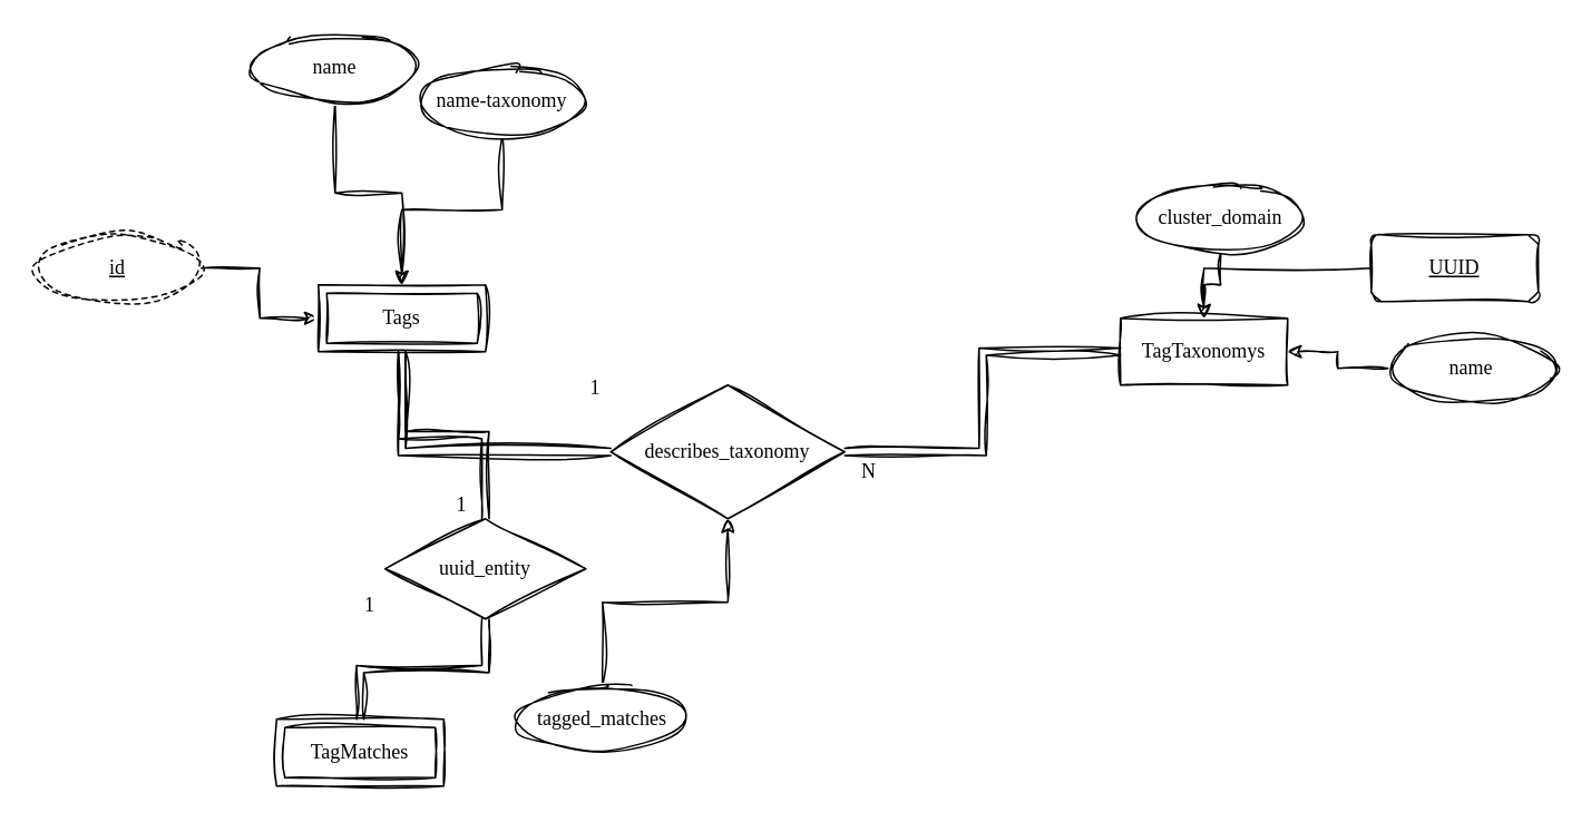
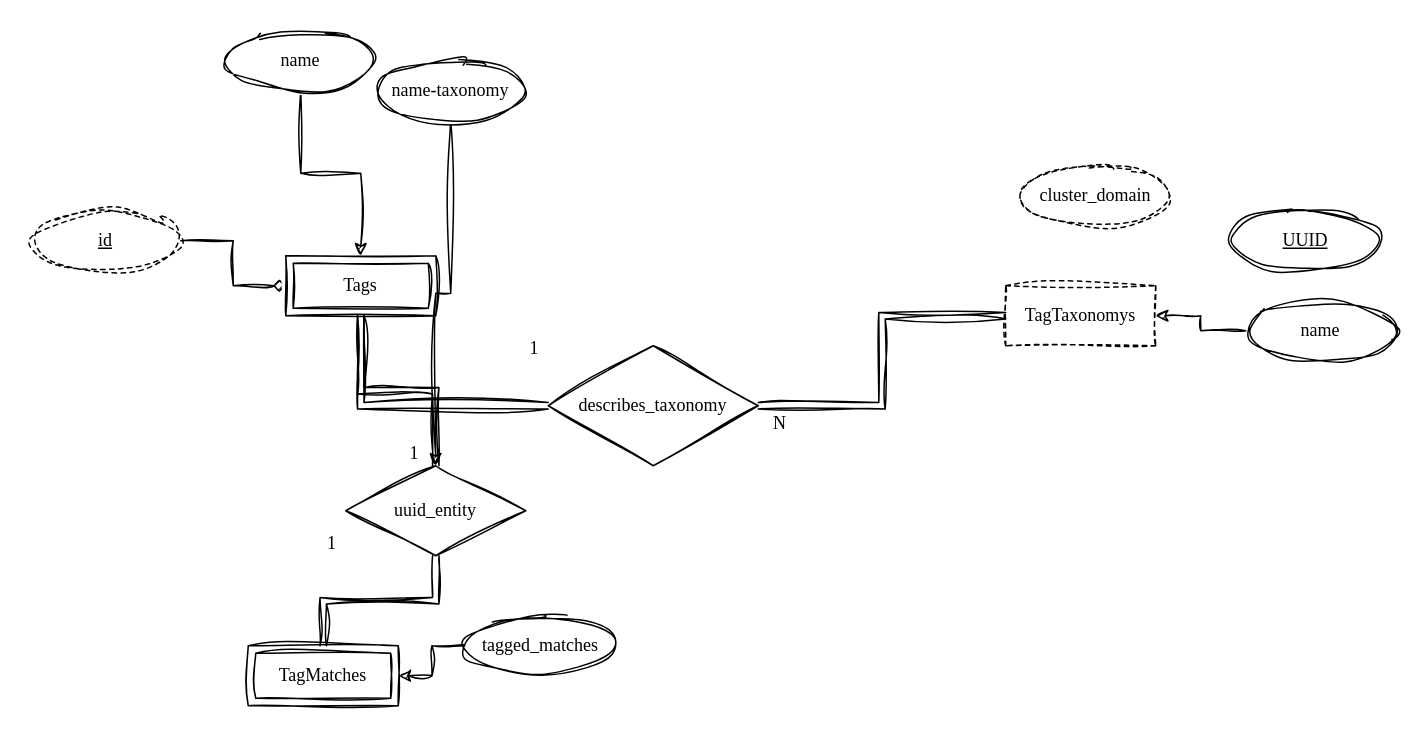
- <mxCell id="15" style="edgeStyle=orthogonalEdgeStyle;rounded=0;sketch=1;hachureGap=4;jiggle=2;curveFitting=1;orthogonalLoop=1;jettySize=auto;html=1;fontFamily=Architects Daughter;fontSource=https%3A%2F%2Ffonts.googleapis.com%2Fcss%3Ffamily%3DArchitects%2BDaughter;" edge="1" parent="1" source="16" target="17"><mxGeometry relative="1" as="geometry"><mxPoint x="400.048" y="150" as="targetPoint" /></mxGeometry></mxCell>
+ <mxCell id="15" style="edgeStyle=orthogonalEdgeStyle;rounded=0;sketch=1;hachureGap=4;jiggle=2;curveFitting=1;orthogonalLoop=1;jettySize=auto;html=1;fontFamily=Architects Daughter;fontSource=https%3A%2F%2Ffonts.googleapis.com%2Fcss%3Ffamily%3DArchitects%2BDaughter;" edge="1" parent="1" source="16" target="19"><mxGeometry relative="1" as="geometry"><mxPoint x="400.048" y="150" as="targetPoint" /></mxGeometry></mxCell>
- <mxCell id="8" value="cluster_domain" style="ellipse;whiteSpace=wrap;html=1;align=center;sketch=1;hachureGap=4;jiggle=2;curveFitting=1;fontFamily=Architects Daughter;fontSource=https%3A%2F%2Ffonts.googleapis.com%2Fcss%3Ffamily%3DArchitects%2BDaughter;" vertex="1" parent="1"><mxGeometry x="680" y="110" width="100" height="40" as="geometry" /></mxCell>
+ <mxCell id="8" value="cluster_domain" style="ellipse;whiteSpace=wrap;html=1;align=center;sketch=1;hachureGap=4;jiggle=2;curveFitting=1;fontFamily=Architects Daughter;fontSource=https%3A%2F%2Ffonts.googleapis.com%2Fcss%3Ffamily%3DArchitects%2BDaughter;dashed=1;" vertex="1" parent="1"><mxGeometry x="680" y="110" width="100" height="40" as="geometry" /></mxCell>
- <mxCell id="3" style="edgeStyle=orthogonalEdgeStyle;rounded=0;sketch=1;hachureGap=4;jiggle=2;curveFitting=1;orthogonalLoop=1;jettySize=auto;html=1;fontFamily=Architects Daughter;fontSource=https%3A%2F%2Ffonts.googleapis.com%2Fcss%3Ffamily%3DArchitects%2BDaughter;" edge="1" parent="1" source="4" target="2"><mxGeometry relative="1" as="geometry" /></mxCell>
- <mxCell id="4" value="UUID" style="whiteSpace=wrap;html=1;align=center;fontStyle=4;sketch=1;hachureGap=4;jiggle=2;curveFitting=1;fontFamily=Architects Daughter;fontSource=https%3A%2F%2Ffonts.googleapis.com%2Fcss%3Ffamily%3DArchitects%2BDaughter;rounded=1;" vertex="1" parent="1"><mxGeometry x="820" y="140" width="100" height="40" as="geometry" /></mxCell>
+ <mxCell id="4" value="UUID" style="ellipse;whiteSpace=wrap;html=1;align=center;fontStyle=4;sketch=1;hachureGap=4;jiggle=2;curveFitting=1;fontFamily=Architects Daughter;fontSource=https%3A%2F%2Ffonts.googleapis.com%2Fcss%3Ffamily%3DArchitects%2BDaughter;" vertex="1" parent="1"><mxGeometry x="820" y="140" width="100" height="40" as="geometry" /></mxCell>
- <mxCell id="7" style="edgeStyle=orthogonalEdgeStyle;rounded=0;sketch=1;hachureGap=4;jiggle=2;curveFitting=1;orthogonalLoop=1;jettySize=auto;html=1;fontFamily=Architects Daughter;fontSource=https%3A%2F%2Ffonts.googleapis.com%2Fcss%3Ffamily%3DArchitects%2BDaughter;" edge="1" parent="1" source="8" target="2"><mxGeometry relative="1" as="geometry" /></mxCell>
- <mxCell id="13" style="edgeStyle=orthogonalEdgeStyle;rounded=0;sketch=1;hachureGap=4;jiggle=2;curveFitting=1;orthogonalLoop=1;jettySize=auto;html=1;fontFamily=Architects Daughter;fontSource=https%3A%2F%2Ffonts.googleapis.com%2Fcss%3Ffamily%3DArchitects%2BDaughter;" edge="1" parent="1" source="14" target="17"><mxGeometry relative="1" as="geometry"><mxPoint x="350" y="170.048" as="targetPoint" /></mxGeometry></mxCell>
+ <mxCell id="13" style="edgeStyle=orthogonalEdgeStyle;rounded=0;sketch=1;hachureGap=4;jiggle=2;curveFitting=1;orthogonalLoop=1;jettySize=auto;html=1;fontFamily=Architects Daughter;fontSource=https%3A%2F%2Ffonts.googleapis.com%2Fcss%3Ffamily%3DArchitects%2BDaughter;endArrow=diamond;" edge="1" parent="1" source="14" target="17"><mxGeometry relative="1" as="geometry"><mxPoint x="350" y="170.048" as="targetPoint" /></mxGeometry></mxCell>
- <mxCell id="2" value="TagTaxonomys" style="whiteSpace=wrap;html=1;align=center;sketch=1;hachureGap=4;jiggle=2;curveFitting=1;fontFamily=Architects Daughter;fontSource=https%3A%2F%2Ffonts.googleapis.com%2Fcss%3Ffamily%3DArchitects%2BDaughter;" vertex="1" parent="1"><mxGeometry x="670" y="190" width="100" height="40" as="geometry" /></mxCell>
+ <mxCell id="2" value="TagTaxonomys" style="whiteSpace=wrap;html=1;align=center;sketch=1;hachureGap=4;jiggle=2;curveFitting=1;fontFamily=Architects Daughter;fontSource=https%3A%2F%2Ffonts.googleapis.com%2Fcss%3Ffamily%3DArchitects%2BDaughter;dashed=1;" vertex="1" parent="1"><mxGeometry x="670" y="190" width="100" height="40" as="geometry" /></mxCell>
- <mxCell id="9" style="edgeStyle=orthogonalEdgeStyle;rounded=0;sketch=1;hachureGap=4;jiggle=2;curveFitting=1;orthogonalLoop=1;jettySize=auto;html=1;fontFamily=Architects Daughter;fontSource=https%3A%2F%2Ffonts.googleapis.com%2Fcss%3Ffamily%3DArchitects%2BDaughter;" edge="1" parent="1" source="10" target="24"><mxGeometry relative="1" as="geometry"><mxPoint x="255.048" y="490" as="targetPoint" /></mxGeometry></mxCell>
+ <mxCell id="9" style="edgeStyle=orthogonalEdgeStyle;rounded=0;sketch=1;hachureGap=4;jiggle=2;curveFitting=1;orthogonalLoop=1;jettySize=auto;html=1;fontFamily=Architects Daughter;fontSource=https%3A%2F%2Ffonts.googleapis.com%2Fcss%3Ffamily%3DArchitects%2BDaughter;" edge="1" parent="1" source="10" target="18"><mxGeometry relative="1" as="geometry"><mxPoint x="255.048" y="490" as="targetPoint" /></mxGeometry></mxCell>
